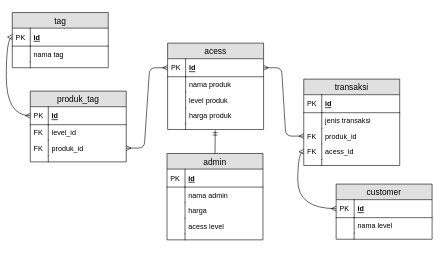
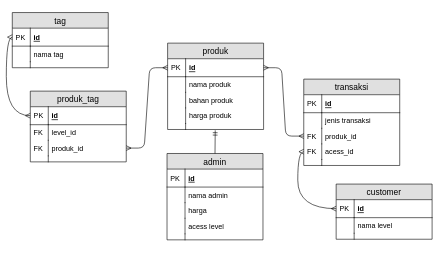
- <mxCell id="18" value="acess" style="swimlane;fontStyle=0;childLayout=stackLayout;horizontal=1;startSize=26;fillColor=#e0e0e0;horizontalStack=0;resizeParent=1;resizeParentMax=0;resizeLast=0;collapsible=1;marginBottom=0;swimlaneFillColor=#ffffff;align=center;fontSize=14;" vertex="1" parent="1"><mxGeometry x="279" y="71" width="160" height="144" as="geometry" /></mxCell>
+ <mxCell id="18" value="produk" style="swimlane;fontStyle=0;childLayout=stackLayout;horizontal=1;startSize=26;fillColor=#e0e0e0;horizontalStack=0;resizeParent=1;resizeParentMax=0;resizeLast=0;collapsible=1;marginBottom=0;swimlaneFillColor=#ffffff;align=center;fontSize=14;" vertex="1" parent="1"><mxGeometry x="279" y="71" width="160" height="144" as="geometry" /></mxCell>
- <mxCell id="23" value="level produk" style="shape=partialRectangle;top=0;left=0;right=0;bottom=0;align=left;verticalAlign=top;fillColor=none;spacingLeft=34;spacingRight=4;overflow=hidden;rotatable=0;points=[[0,0.5],[1,0.5]];portConstraint=eastwest;dropTarget=0;fontSize=12;" vertex="1" parent="18"><mxGeometry y="82" width="160" height="26" as="geometry" /></mxCell>
+ <mxCell id="23" value="bahan produk" style="shape=partialRectangle;top=0;left=0;right=0;bottom=0;align=left;verticalAlign=top;fillColor=none;spacingLeft=34;spacingRight=4;overflow=hidden;rotatable=0;points=[[0,0.5],[1,0.5]];portConstraint=eastwest;dropTarget=0;fontSize=12;" vertex="1" parent="18"><mxGeometry y="82" width="160" height="26" as="geometry" /></mxCell>
